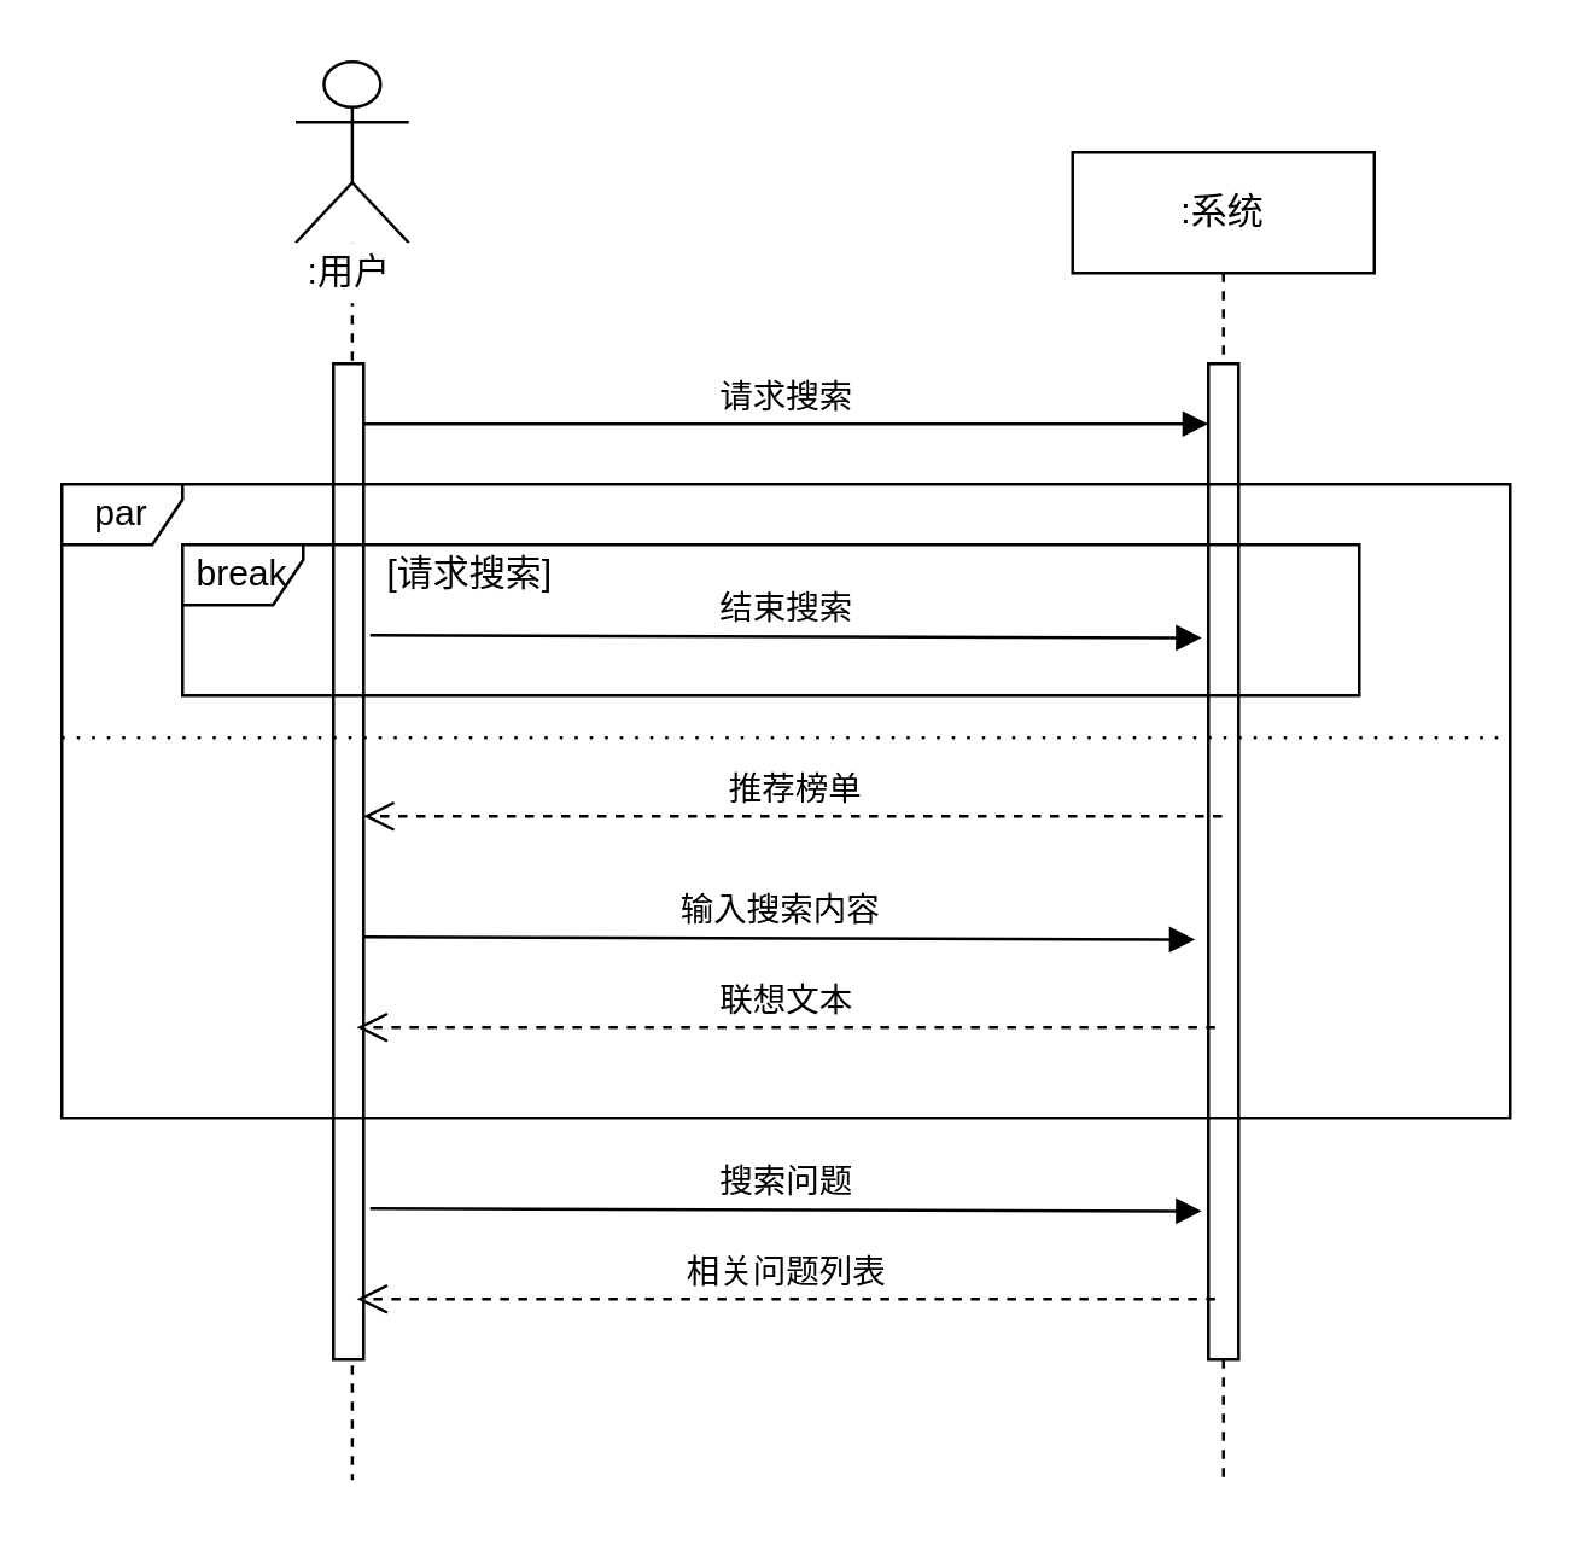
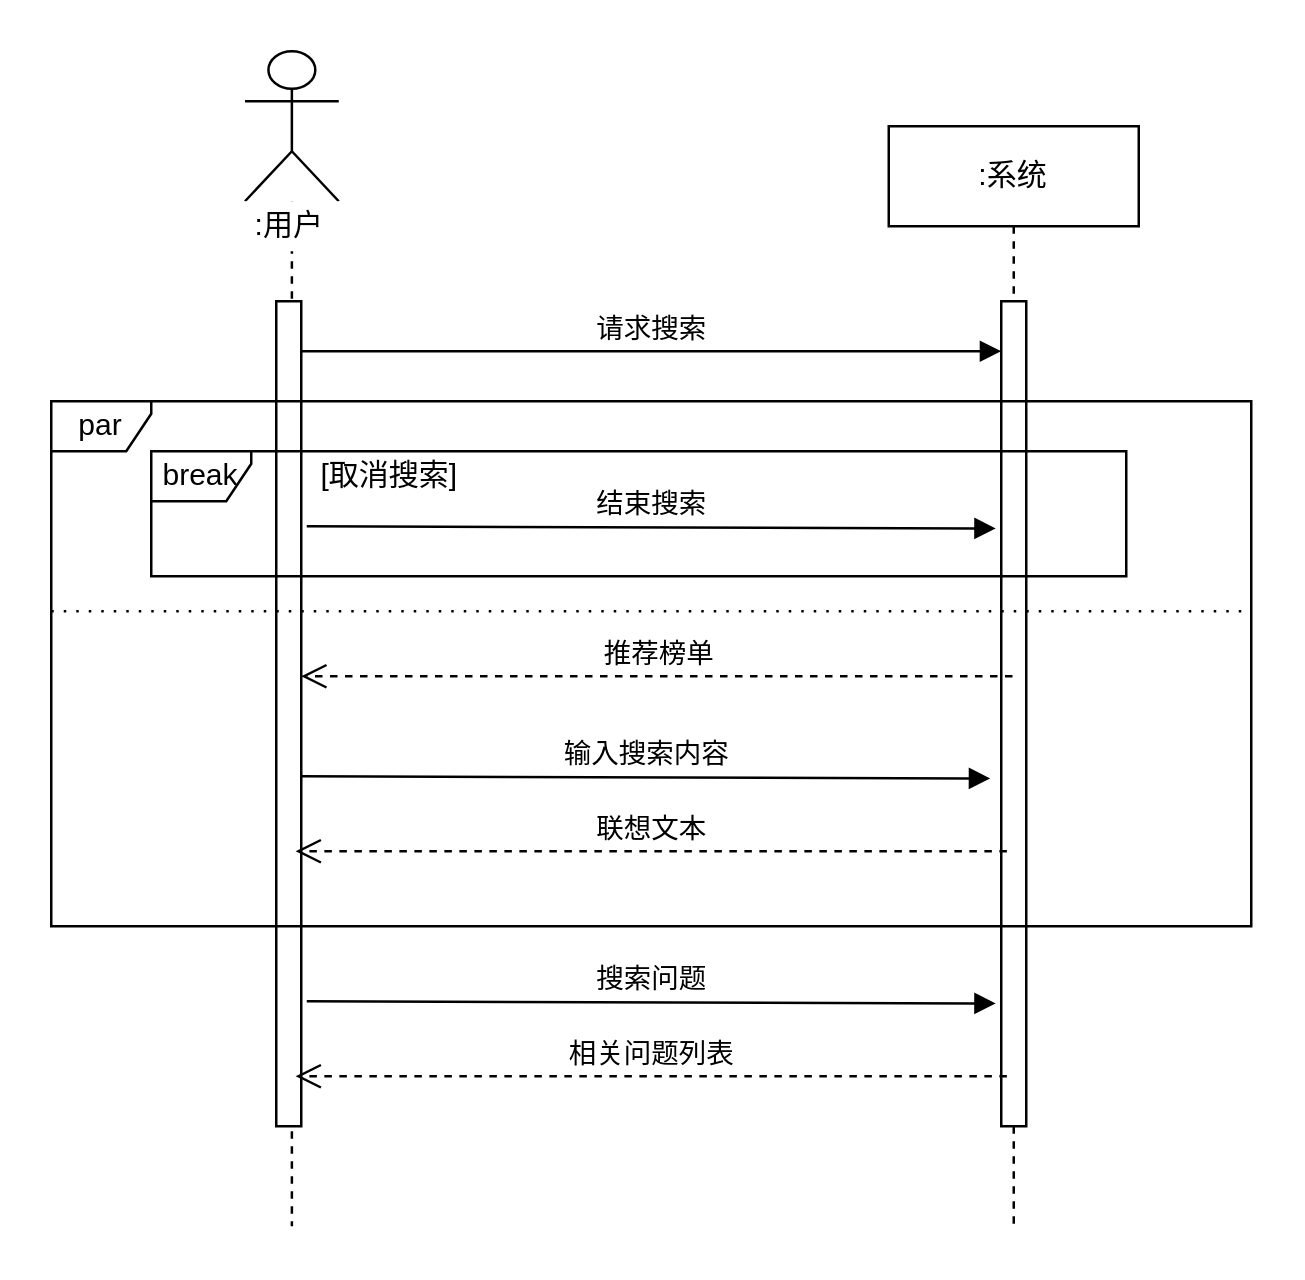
- <mxCell id="13" value="[请求搜索]" style="text;html=1;align=center;verticalAlign=middle;resizable=0;points=[];autosize=1;" vertex="1" parent="11"><mxGeometry x="120" y="180" width="70" height="20" as="geometry" /></mxCell>
+ <mxCell id="13" value="[取消搜索]" style="text;html=1;align=center;verticalAlign=middle;resizable=0;points=[];autosize=1;" vertex="1" parent="11"><mxGeometry x="120" y="180" width="70" height="20" as="geometry" /></mxCell>
